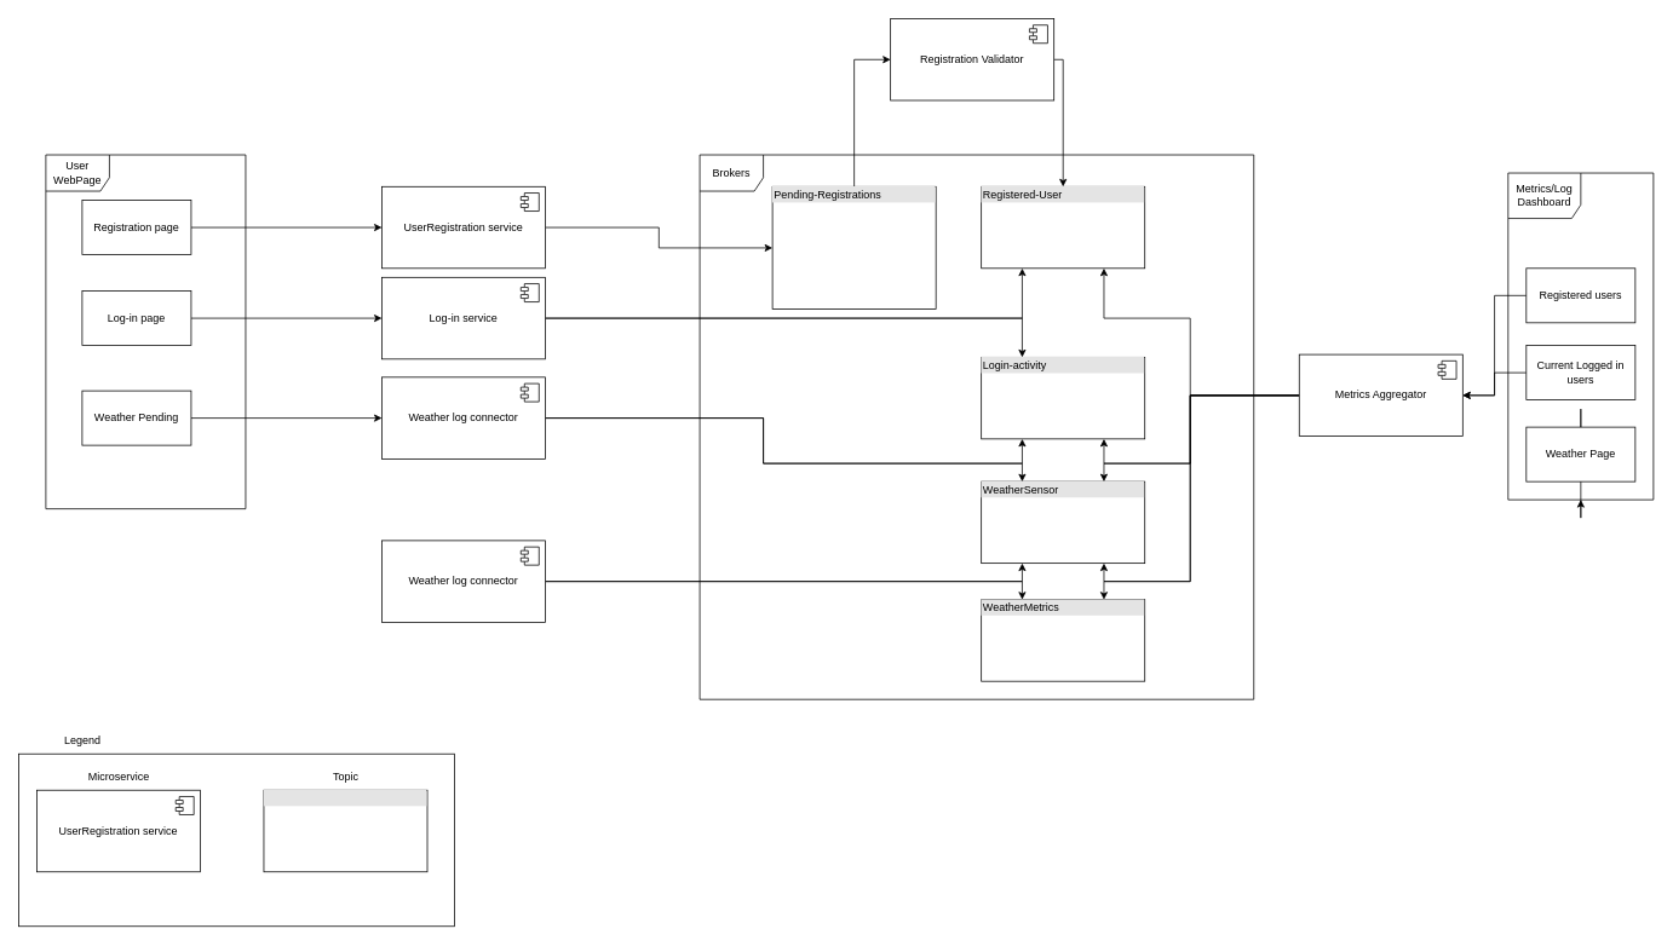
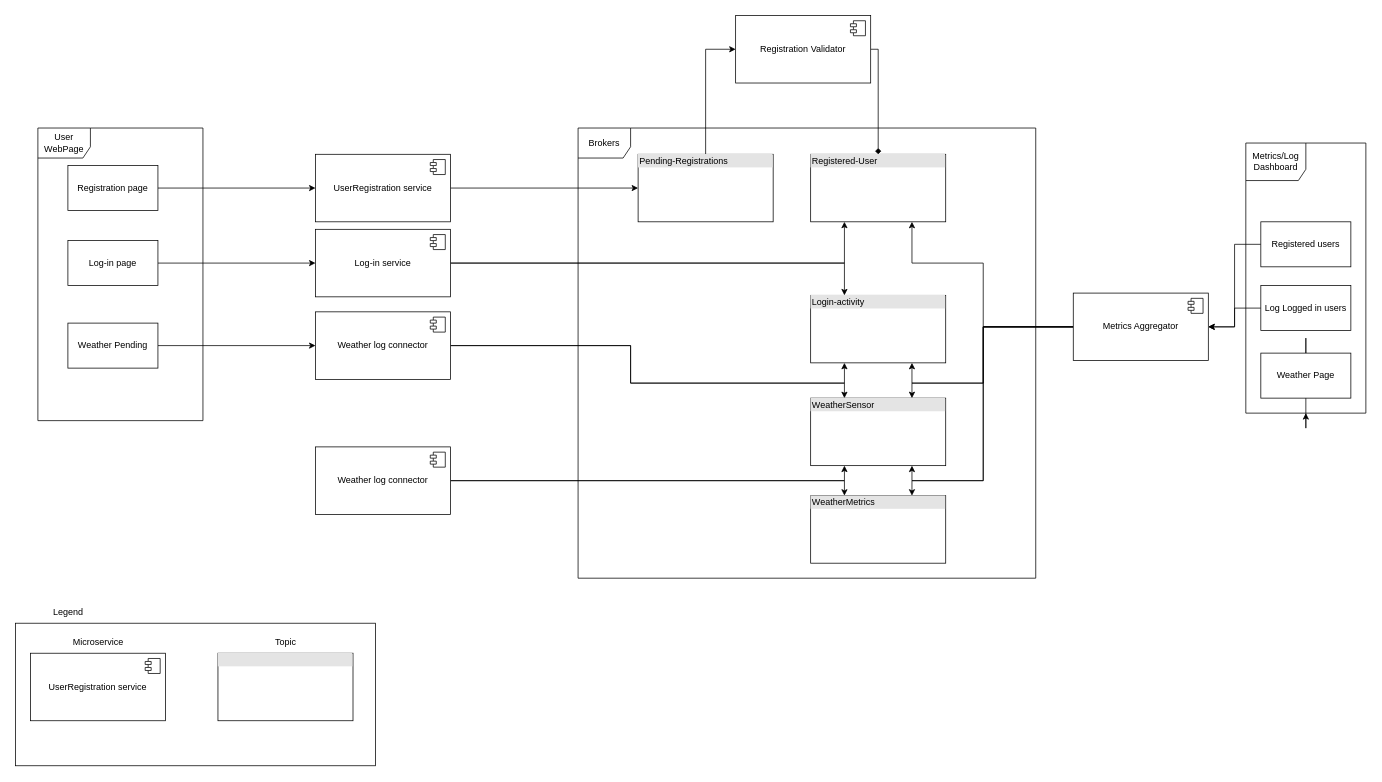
- <mxCell id="31" style="edgeStyle=orthogonalEdgeStyle;rounded=0;orthogonalLoop=1;jettySize=auto;html=1;" parent="1" source="32" target="30" edge="1"><mxGeometry relative="1" as="geometry"><Array as="points"><mxPoint x="1170" y="65" /></Array></mxGeometry></mxCell>
+ <mxCell id="31" style="edgeStyle=orthogonalEdgeStyle;rounded=0;orthogonalLoop=1;jettySize=auto;html=1;endArrow=diamond;" parent="1" source="32" target="30" edge="1"><mxGeometry relative="1" as="geometry"><Array as="points"><mxPoint x="1170" y="65" /></Array></mxGeometry></mxCell>
- <mxCell id="29" value="&lt;div style=&quot;box-sizing:border-box;width:100%;background:#e4e4e4;padding:2px;&quot;&gt;Pending-Registrations&lt;/div&gt;" style="verticalAlign=top;align=left;overflow=fill;html=1;whiteSpace=wrap;" parent="1" vertex="1"><mxGeometry x="850" y="205" width="180" height="135" as="geometry" /></mxCell>
+ <mxCell id="29" value="&lt;div style=&quot;box-sizing:border-box;width:100%;background:#e4e4e4;padding:2px;&quot;&gt;Pending-Registrations&lt;/div&gt;" style="verticalAlign=top;align=left;overflow=fill;html=1;whiteSpace=wrap;" parent="1" vertex="1"><mxGeometry x="850" y="205" width="180" height="90" as="geometry" /></mxCell>
- <mxCell id="46" value="Current Logged in users" style="rounded=0;whiteSpace=wrap;html=1;" parent="1" vertex="1"><mxGeometry x="1680" y="380" width="120" height="60" as="geometry" /></mxCell>
+ <mxCell id="46" value="Log Logged in users" style="rounded=0;whiteSpace=wrap;html=1;" parent="1" vertex="1"><mxGeometry x="1680" y="380" width="120" height="60" as="geometry" /></mxCell>
